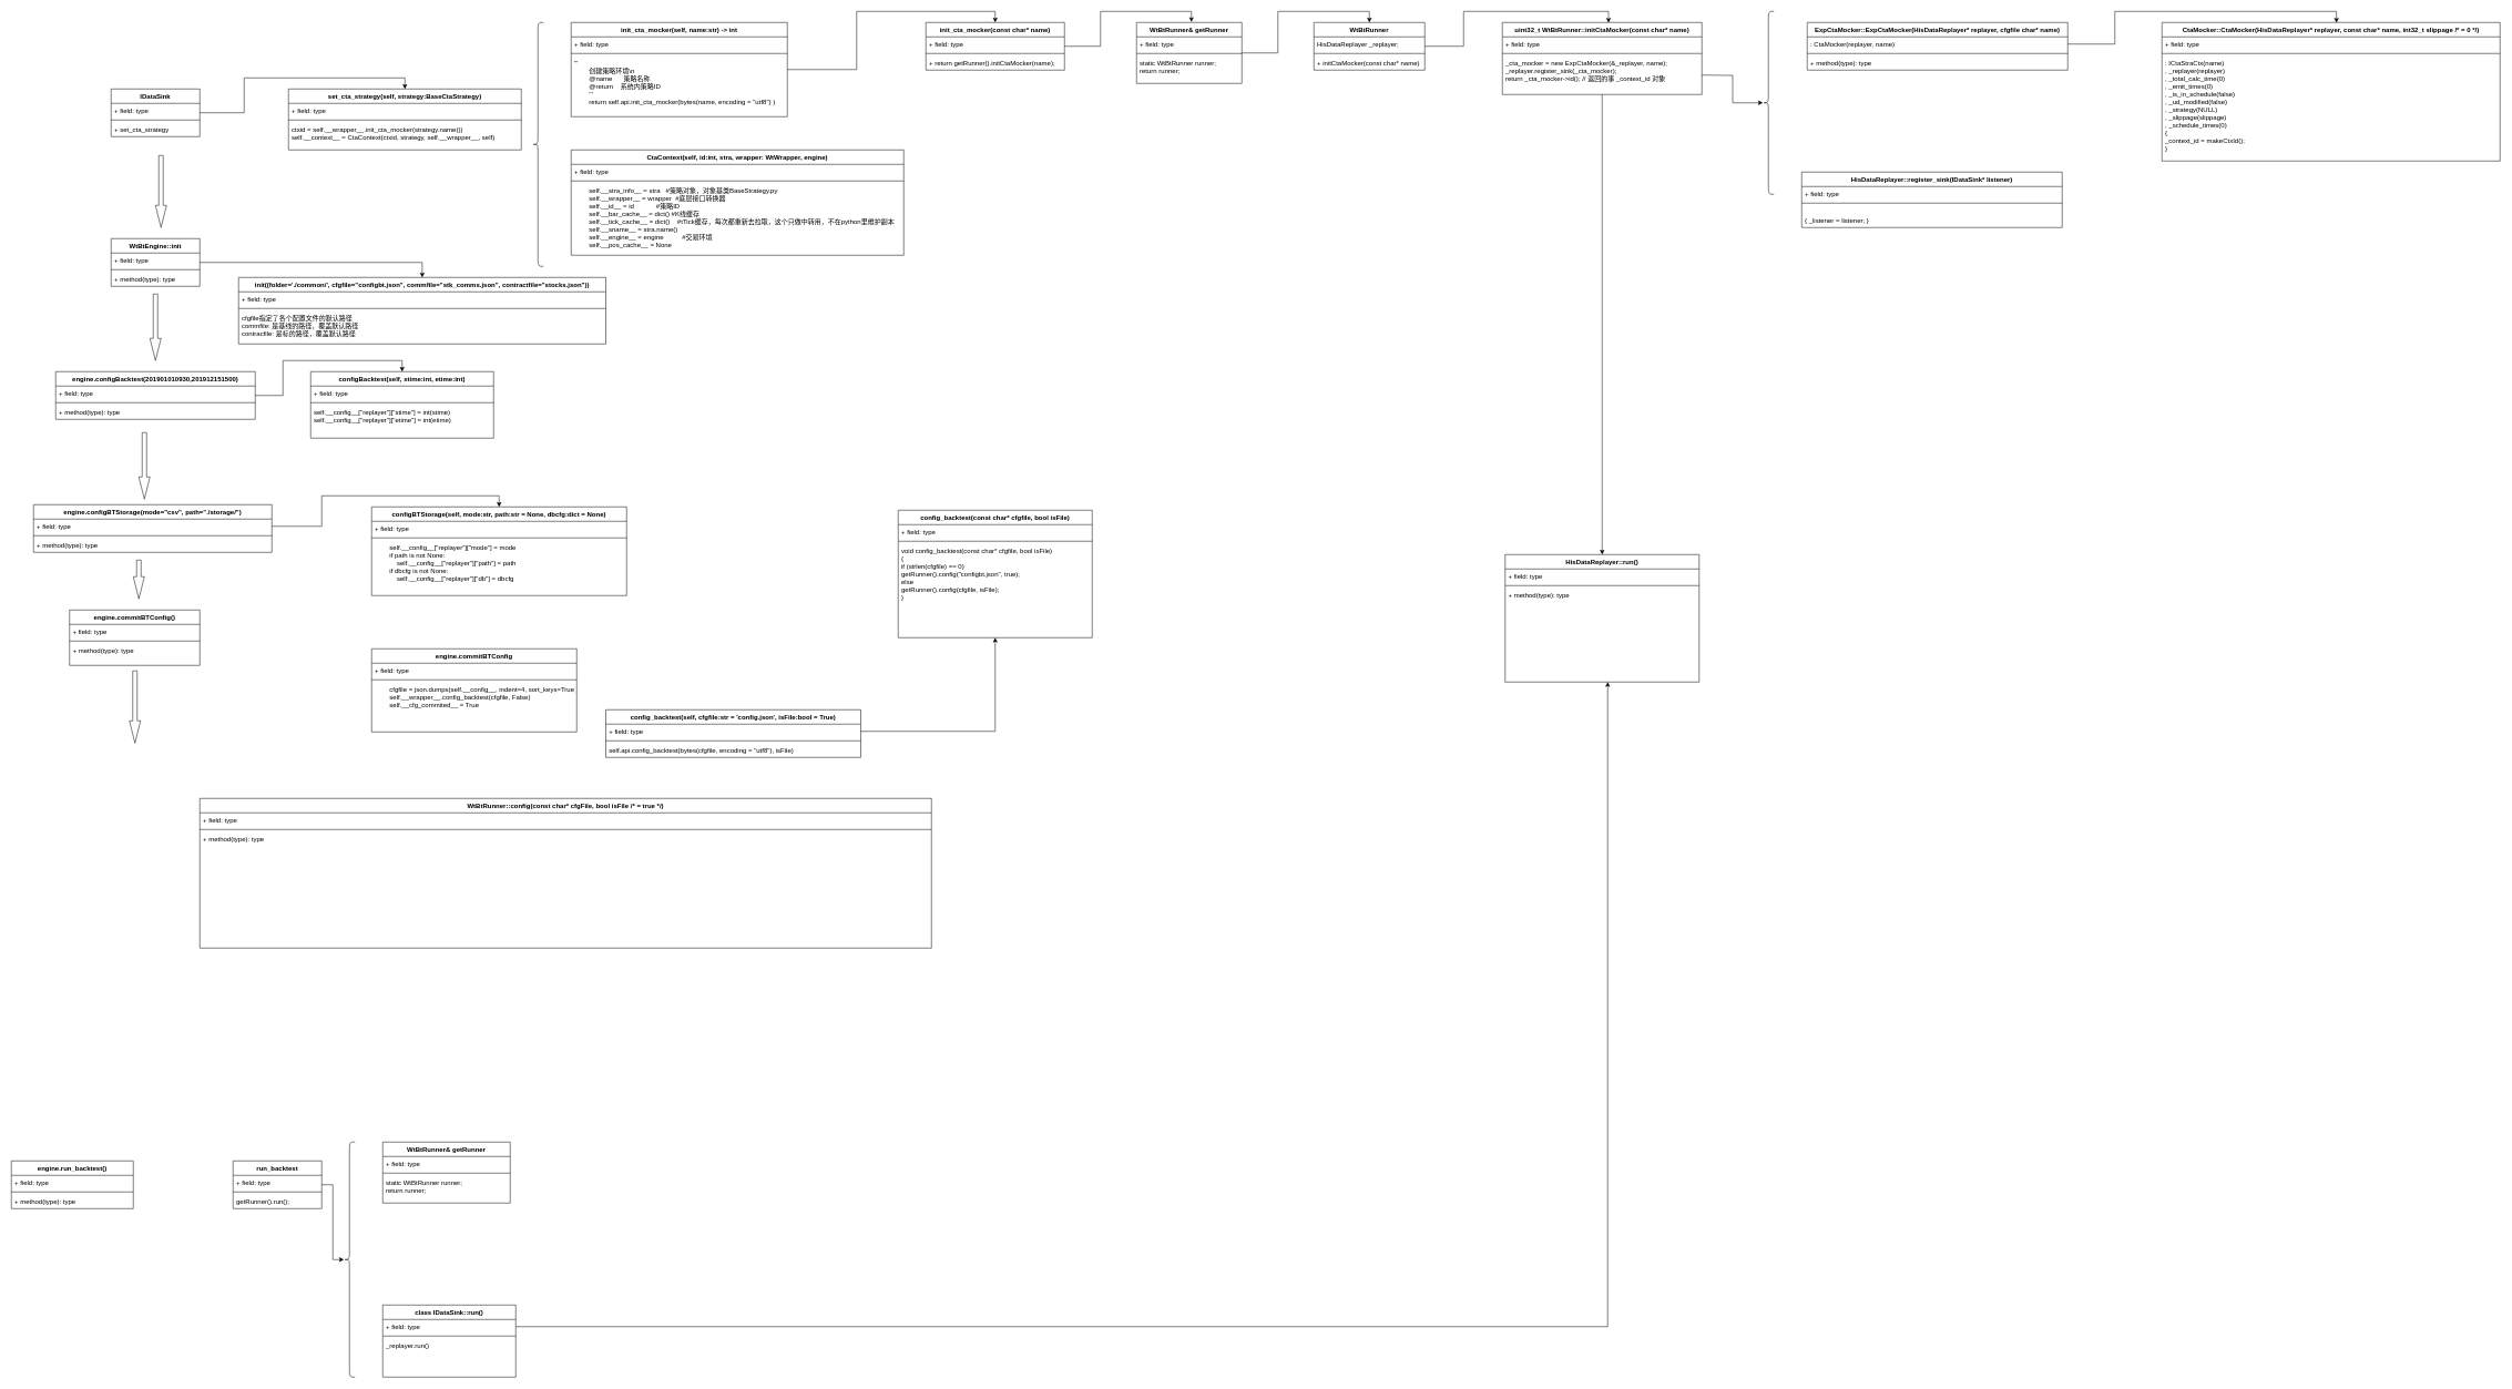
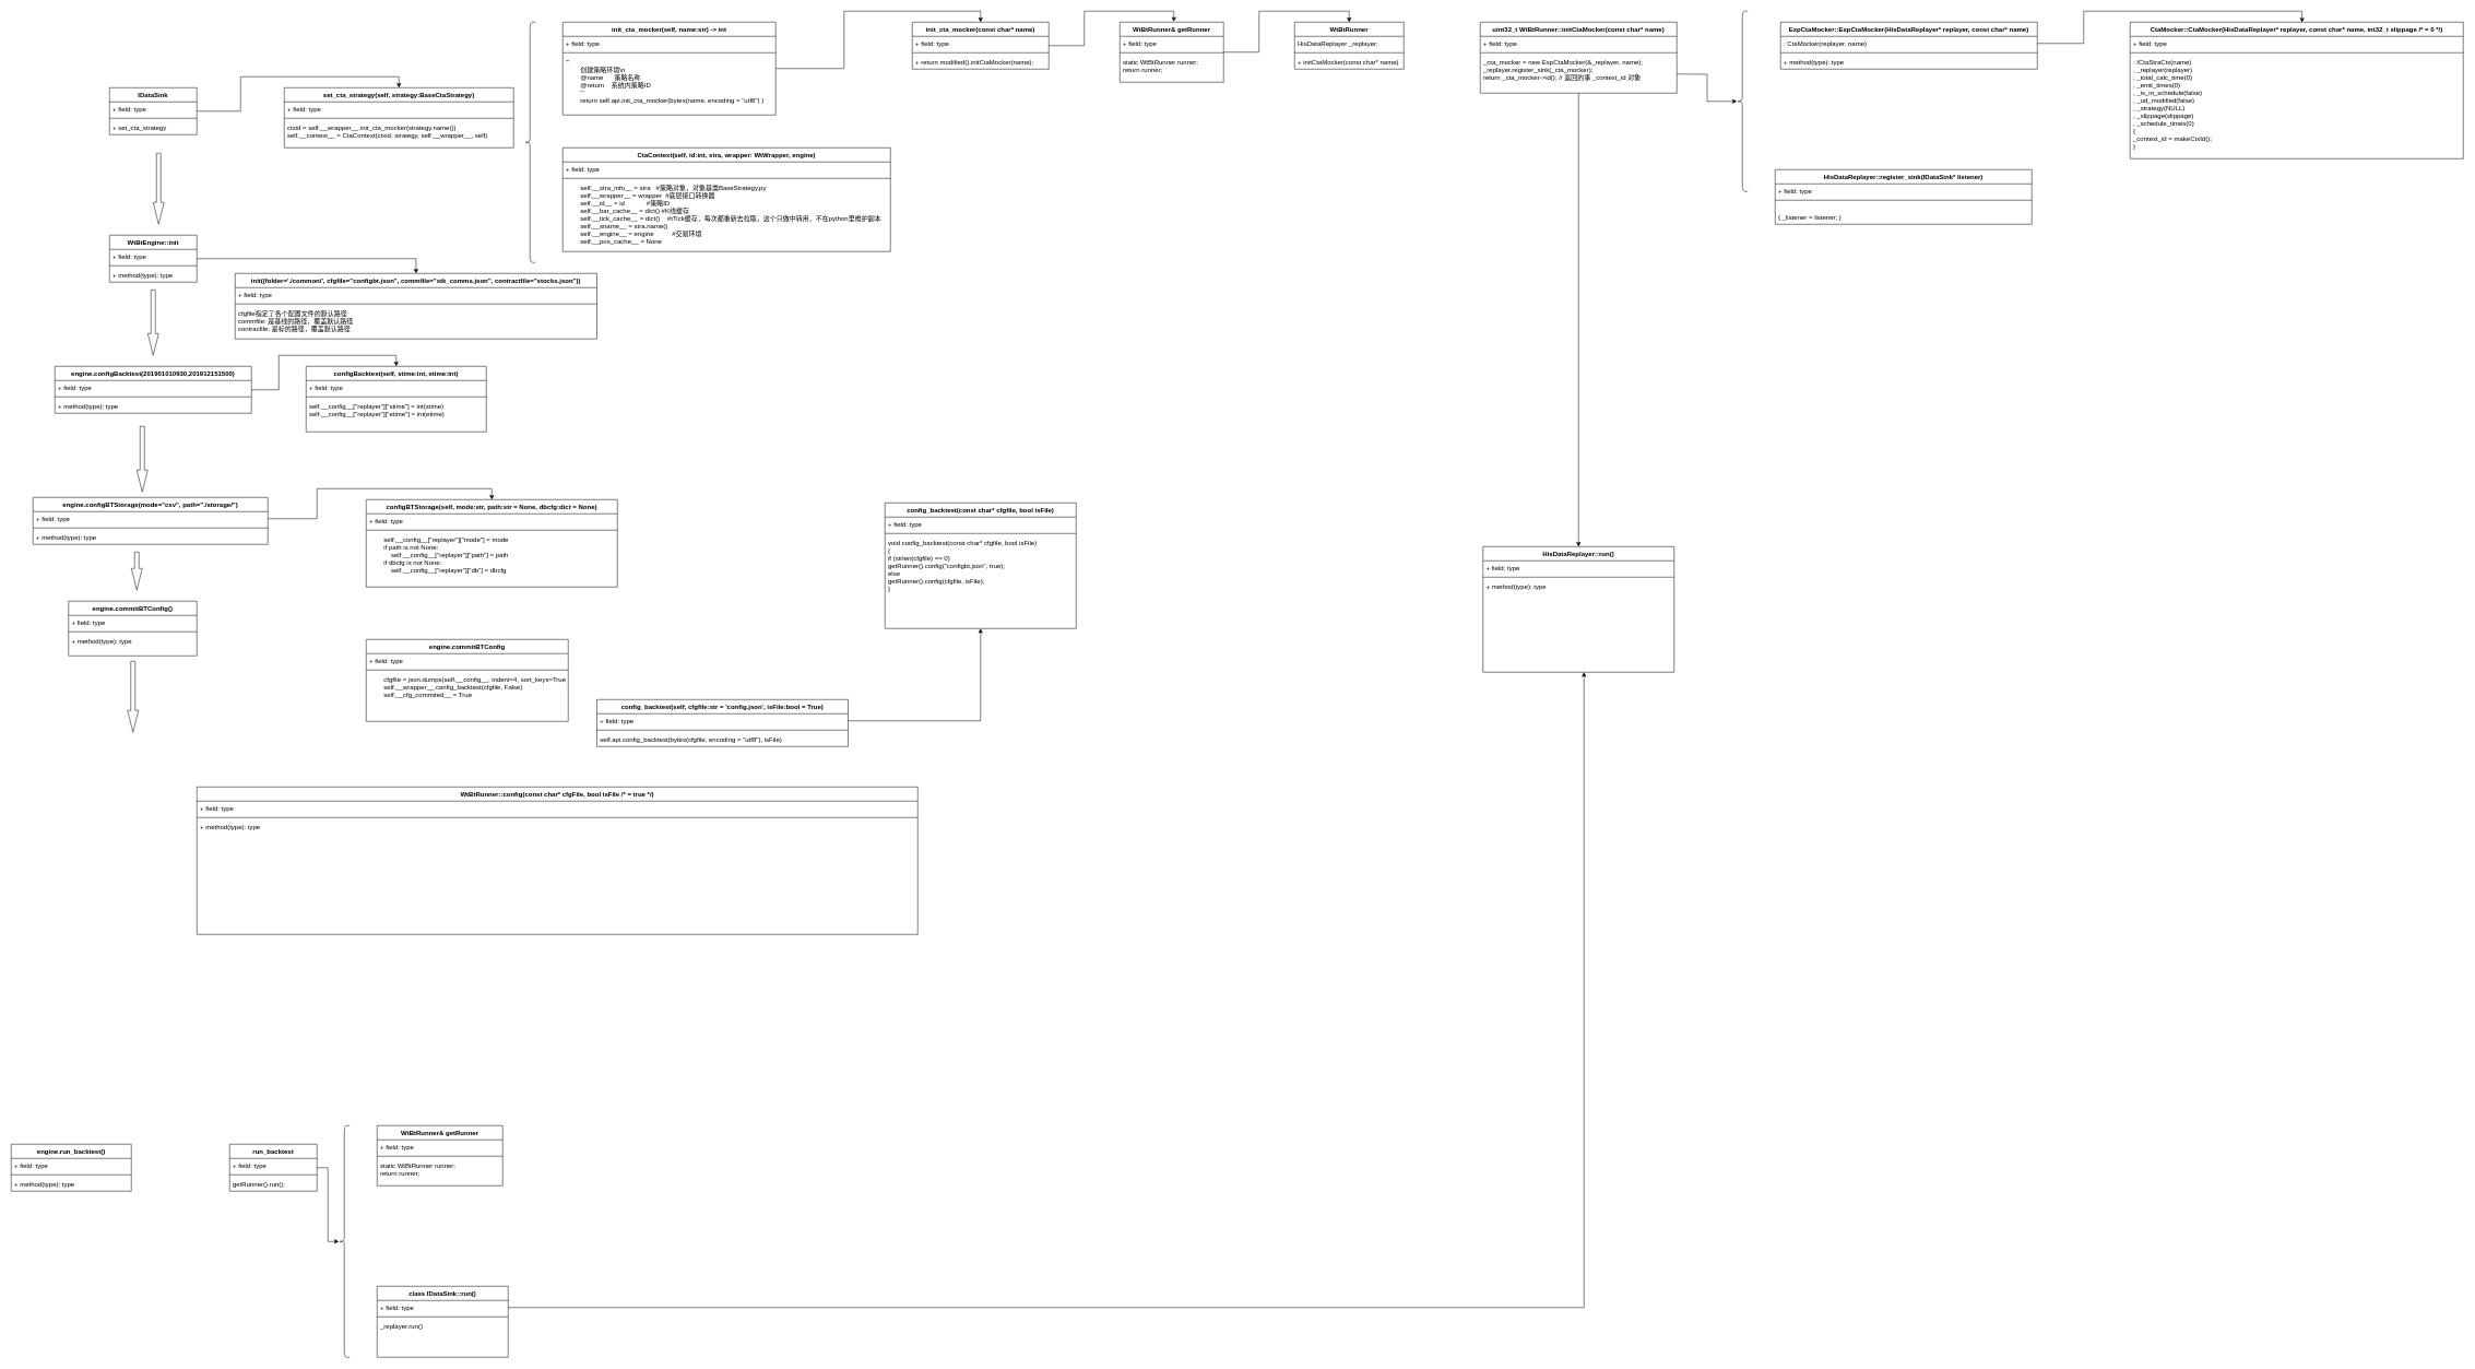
- <mxCell id="31" style="edgeStyle=orthogonalEdgeStyle;rounded=0;orthogonalLoop=1;jettySize=auto;html=1;entryX=0.532;entryY=0.004;entryDx=0;entryDy=0;entryPerimeter=0;" parent="1" source="32" target="37" edge="1"><mxGeometry relative="1" as="geometry" /></mxCell>
- <mxCell id="41" value="ExpCtaMocker::ExpCtaMocker(HisDataReplayer* replayer, cfgfile char* name)" style="swimlane;fontStyle=1;align=center;verticalAlign=top;childLayout=stackLayout;horizontal=1;startSize=26;horizontalStack=0;resizeParent=1;resizeParentMax=0;resizeLast=0;collapsible=1;marginBottom=0;" parent="1" vertex="1"><mxGeometry x="3260" y="40" width="470" height="86" as="geometry" /></mxCell>
+ <mxCell id="41" value="ExpCtaMocker::ExpCtaMocker(HisDataReplayer* replayer, const char* name)" style="swimlane;fontStyle=1;align=center;verticalAlign=top;childLayout=stackLayout;horizontal=1;startSize=26;horizontalStack=0;resizeParent=1;resizeParentMax=0;resizeLast=0;collapsible=1;marginBottom=0;" parent="1" vertex="1"><mxGeometry x="3260" y="40" width="470" height="86" as="geometry" /></mxCell>
- <mxCell id="25" value="+ return getRunner().initCtaMocker(name);" style="text;strokeColor=none;fillColor=none;align=left;verticalAlign=top;spacingLeft=4;spacingRight=4;overflow=hidden;rotatable=0;points=[[0,0.5],[1,0.5]];portConstraint=eastwest;" parent="22" vertex="1"><mxGeometry y="60" width="250" height="26" as="geometry" /></mxCell>
+ <mxCell id="25" value="+ return modified().initCtaMocker(name);" style="text;strokeColor=none;fillColor=none;align=left;verticalAlign=top;spacingLeft=4;spacingRight=4;overflow=hidden;rotatable=0;points=[[0,0.5],[1,0.5]];portConstraint=eastwest;" parent="22" vertex="1"><mxGeometry y="60" width="250" height="26" as="geometry" /></mxCell>
